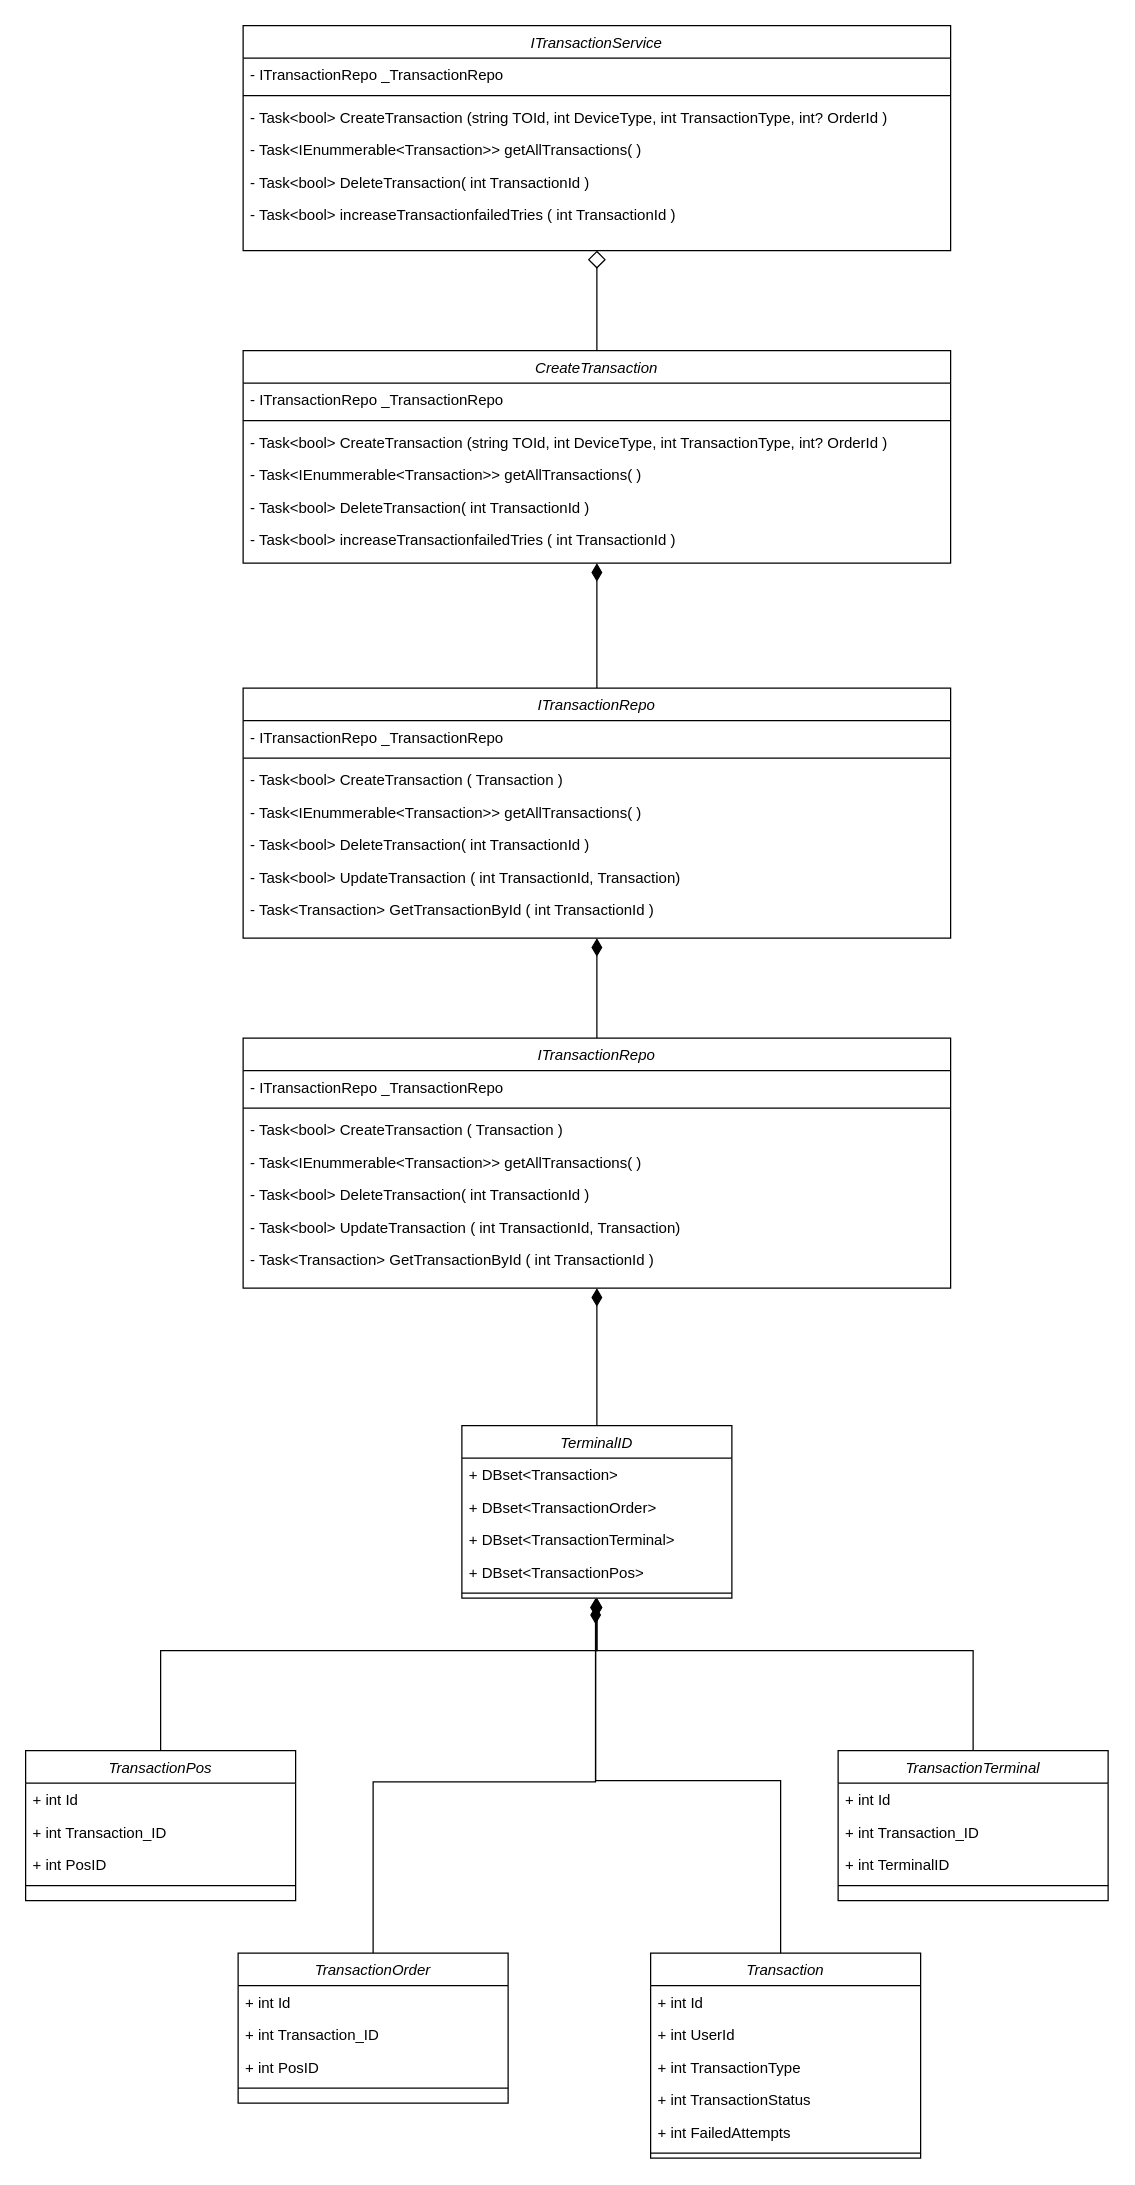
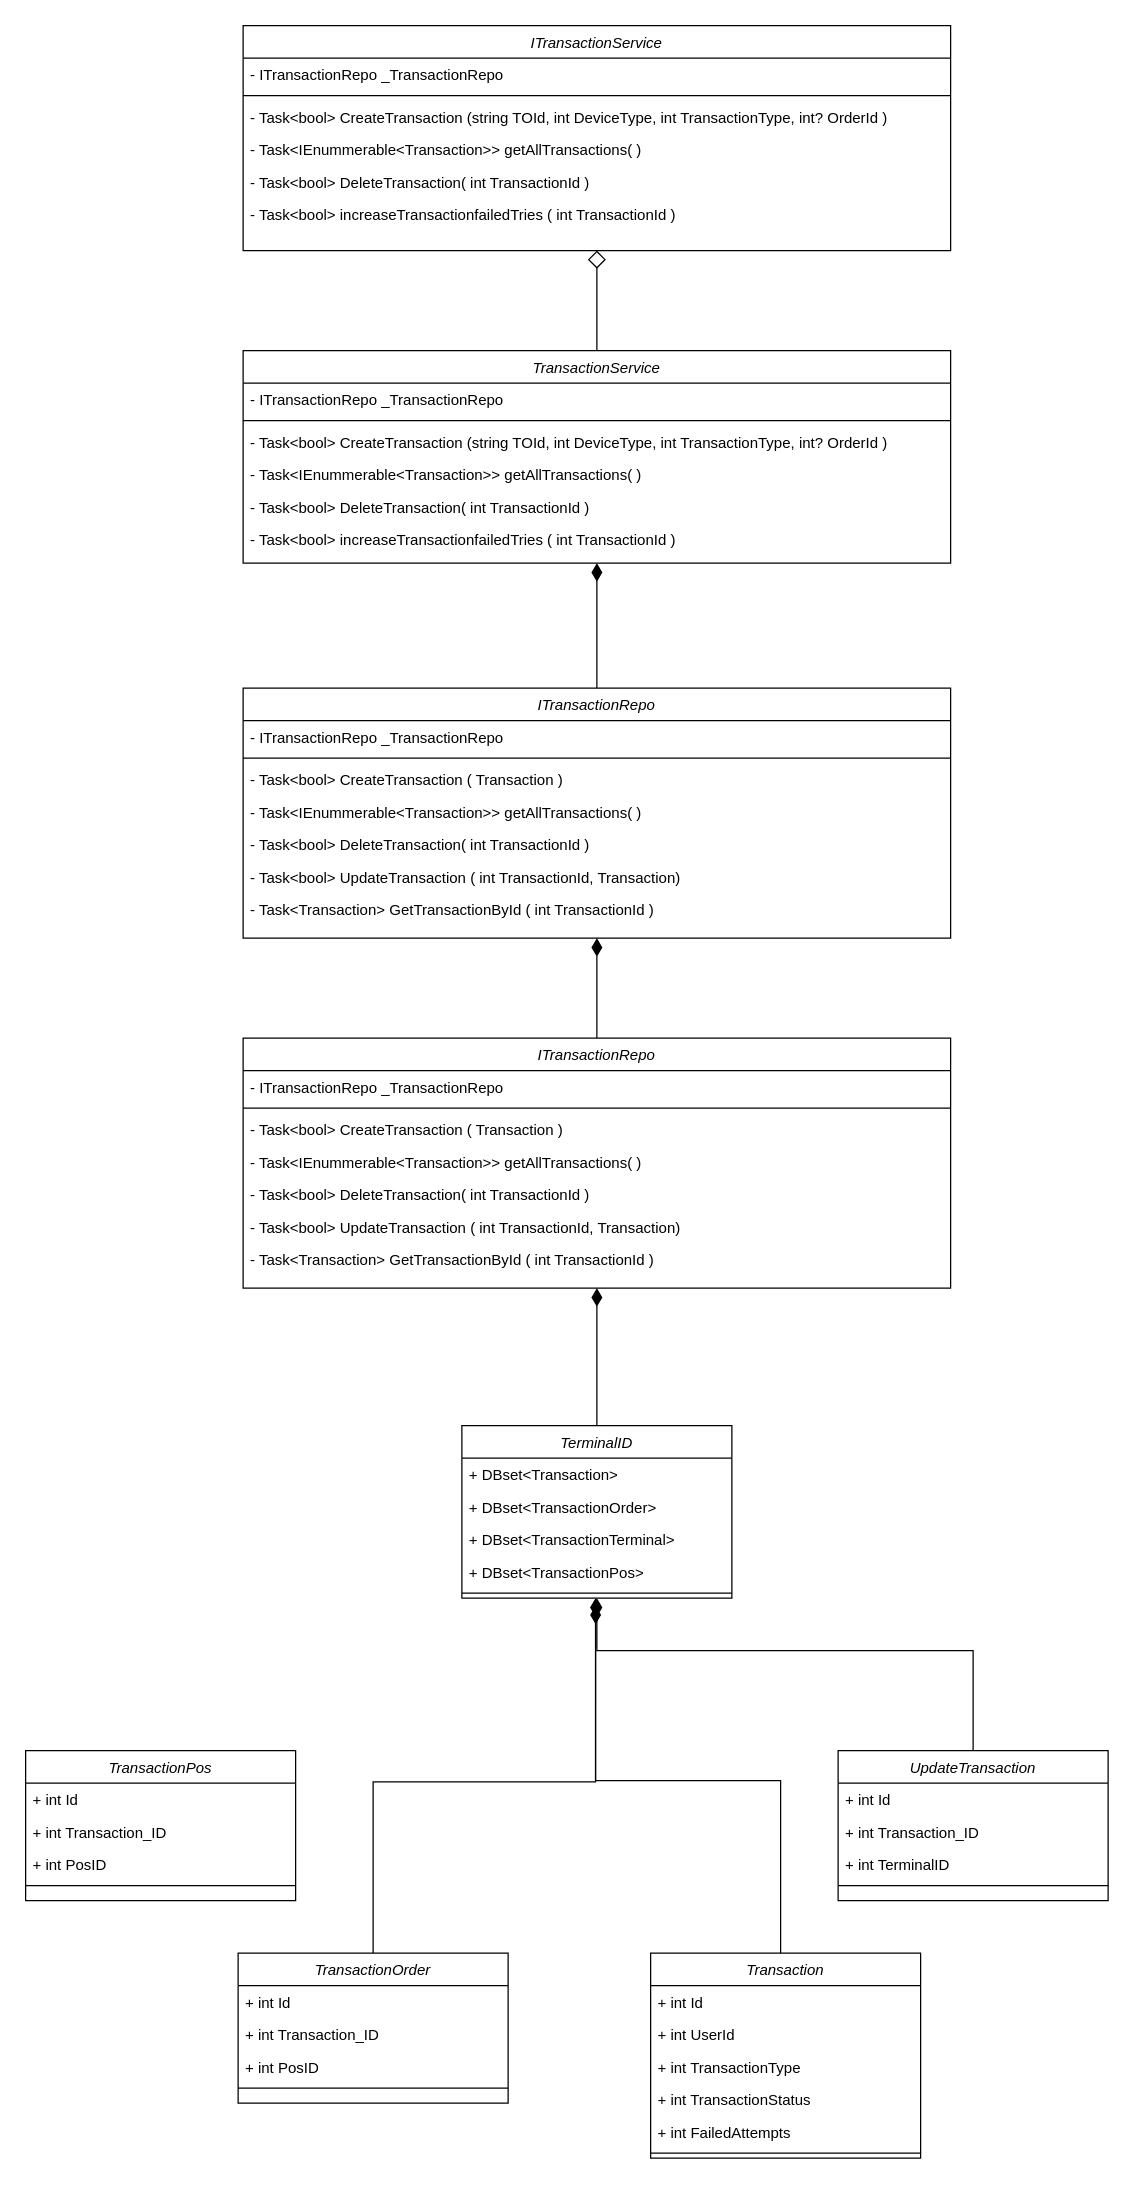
- <mxCell id="10" value="CreateTransaction" style="swimlane;fontStyle=2;align=center;verticalAlign=top;childLayout=stackLayout;horizontal=1;startSize=26;horizontalStack=0;resizeParent=1;resizeLast=0;collapsible=1;marginBottom=0;rounded=0;shadow=0;strokeWidth=1;" vertex="1" parent="1"><mxGeometry x="194" y="280" width="566" height="170" as="geometry"><mxRectangle x="230" y="140" width="160" height="26" as="alternateBounds" /></mxGeometry></mxCell>
+ <mxCell id="10" value="TransactionService" style="swimlane;fontStyle=2;align=center;verticalAlign=top;childLayout=stackLayout;horizontal=1;startSize=26;horizontalStack=0;resizeParent=1;resizeLast=0;collapsible=1;marginBottom=0;rounded=0;shadow=0;strokeWidth=1;" vertex="1" parent="1"><mxGeometry x="194" y="280" width="566" height="170" as="geometry"><mxRectangle x="230" y="140" width="160" height="26" as="alternateBounds" /></mxGeometry></mxCell>
- <mxCell id="62" style="edgeStyle=orthogonalEdgeStyle;rounded=0;orthogonalLoop=1;jettySize=auto;html=1;entryX=0.5;entryY=1;entryDx=0;entryDy=0;endArrow=diamondThin;endFill=1;endSize=12;" edge="1" parent="1" source="63" target="36"><mxGeometry relative="1" as="geometry"><Array as="points"><mxPoint x="128" y="1320" /><mxPoint x="477" y="1320" /></Array></mxGeometry></mxCell>
- <mxCell id="51" value="TransactionTerminal" style="swimlane;fontStyle=2;align=center;verticalAlign=top;childLayout=stackLayout;horizontal=1;startSize=26;horizontalStack=0;resizeParent=1;resizeLast=0;collapsible=1;marginBottom=0;rounded=0;shadow=0;strokeWidth=1;" vertex="1" parent="1"><mxGeometry x="670" y="1400" width="216" height="120" as="geometry"><mxRectangle x="230" y="140" width="160" height="26" as="alternateBounds" /></mxGeometry></mxCell>
+ <mxCell id="51" value="UpdateTransaction" style="swimlane;fontStyle=2;align=center;verticalAlign=top;childLayout=stackLayout;horizontal=1;startSize=26;horizontalStack=0;resizeParent=1;resizeLast=0;collapsible=1;marginBottom=0;rounded=0;shadow=0;strokeWidth=1;" vertex="1" parent="1"><mxGeometry x="670" y="1400" width="216" height="120" as="geometry"><mxRectangle x="230" y="140" width="160" height="26" as="alternateBounds" /></mxGeometry></mxCell>
